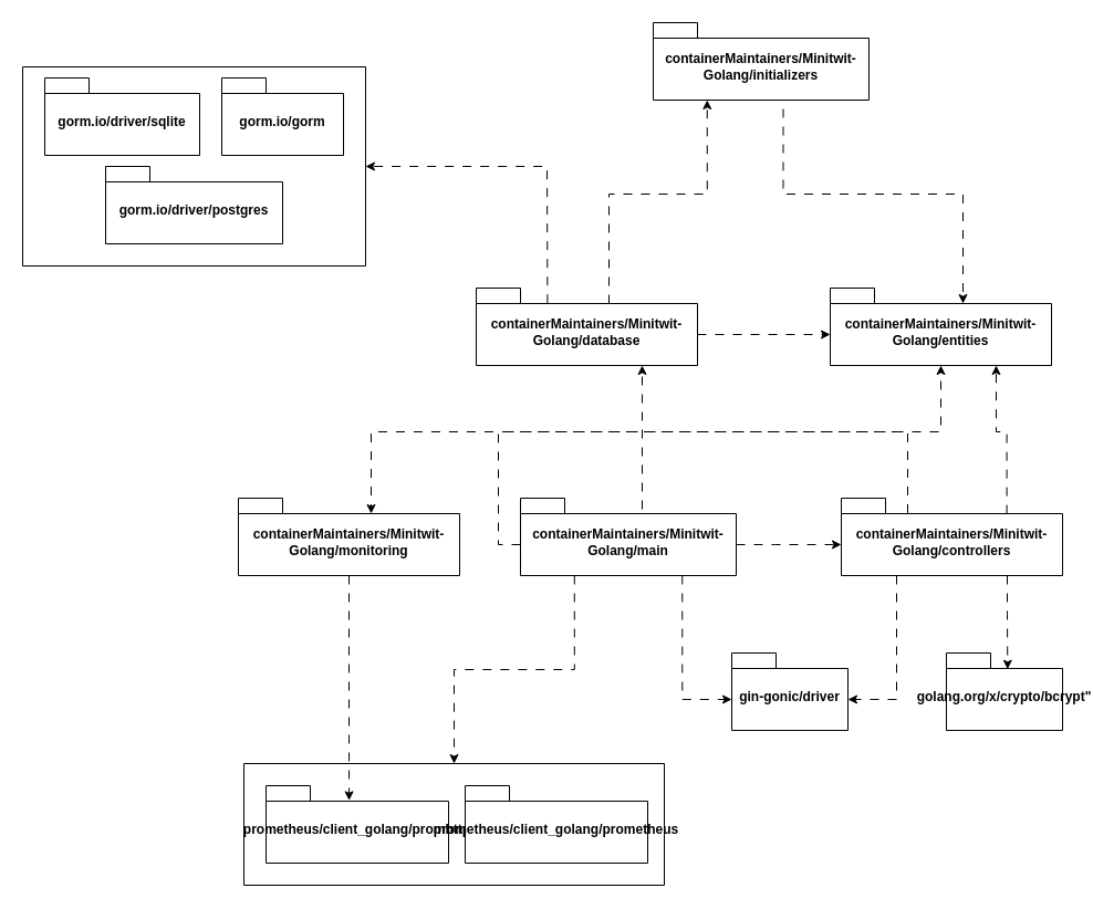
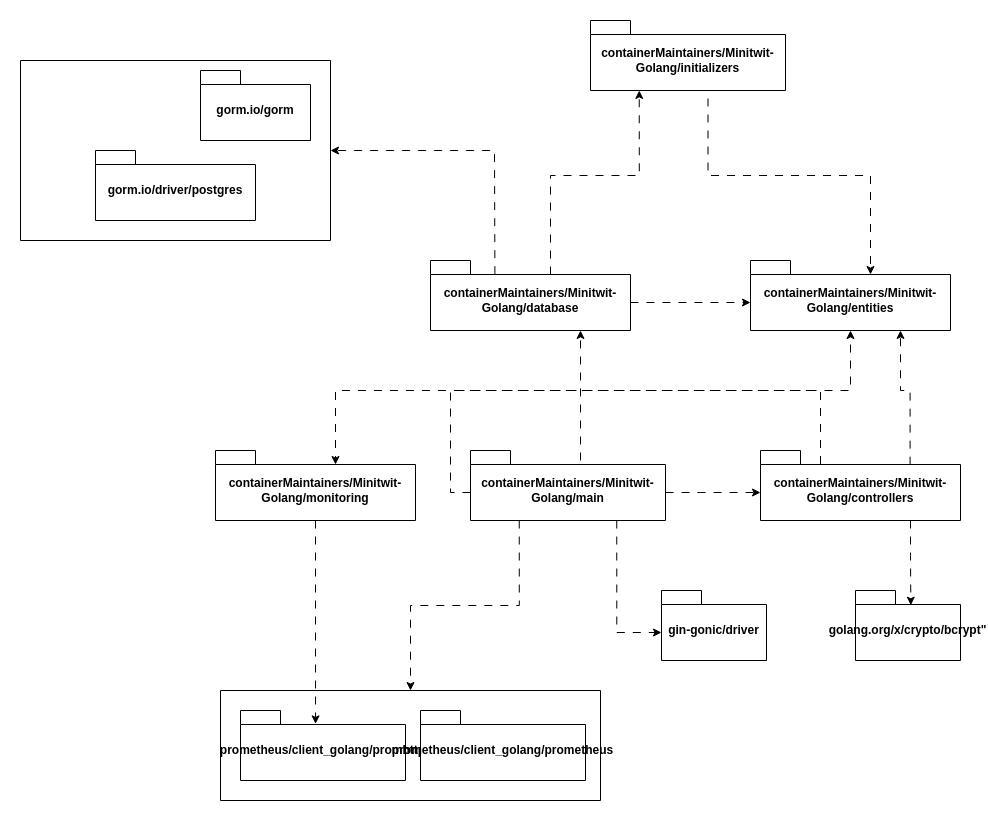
- <mxCell id="24" value="gorm.io/driver/sqlite" style="shape=folder;fontStyle=1;spacingTop=10;tabWidth=40;tabHeight=14;tabPosition=left;html=1;whiteSpace=wrap;" vertex="1" parent="23"><mxGeometry x="20" y="10" width="140" height="70" as="geometry" /></mxCell>
- <mxCell id="15" style="edgeStyle=orthogonalEdgeStyle;rounded=0;orthogonalLoop=1;jettySize=auto;html=1;exitX=0.25;exitY=1;exitDx=0;exitDy=0;exitPerimeter=0;entryX=0;entryY=0;entryDx=105;entryDy=42;entryPerimeter=0;dashed=1;dashPattern=8 8;" edge="1" parent="1" source="17" target="22"><mxGeometry relative="1" as="geometry" /></mxCell>
